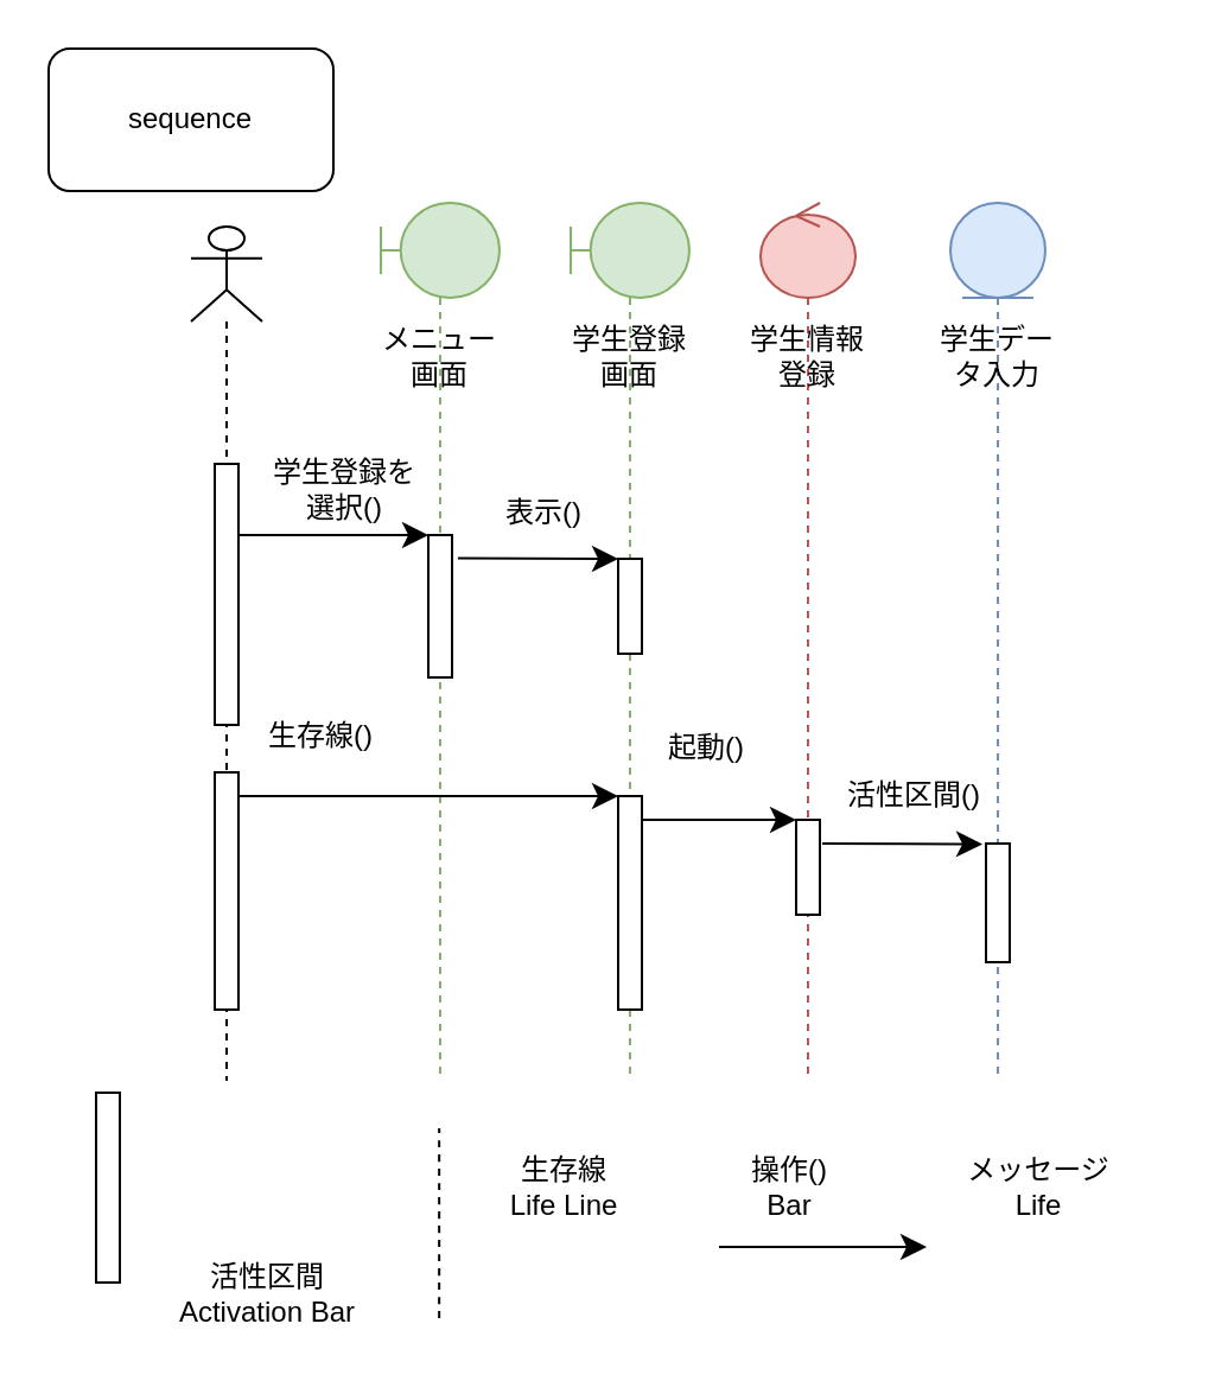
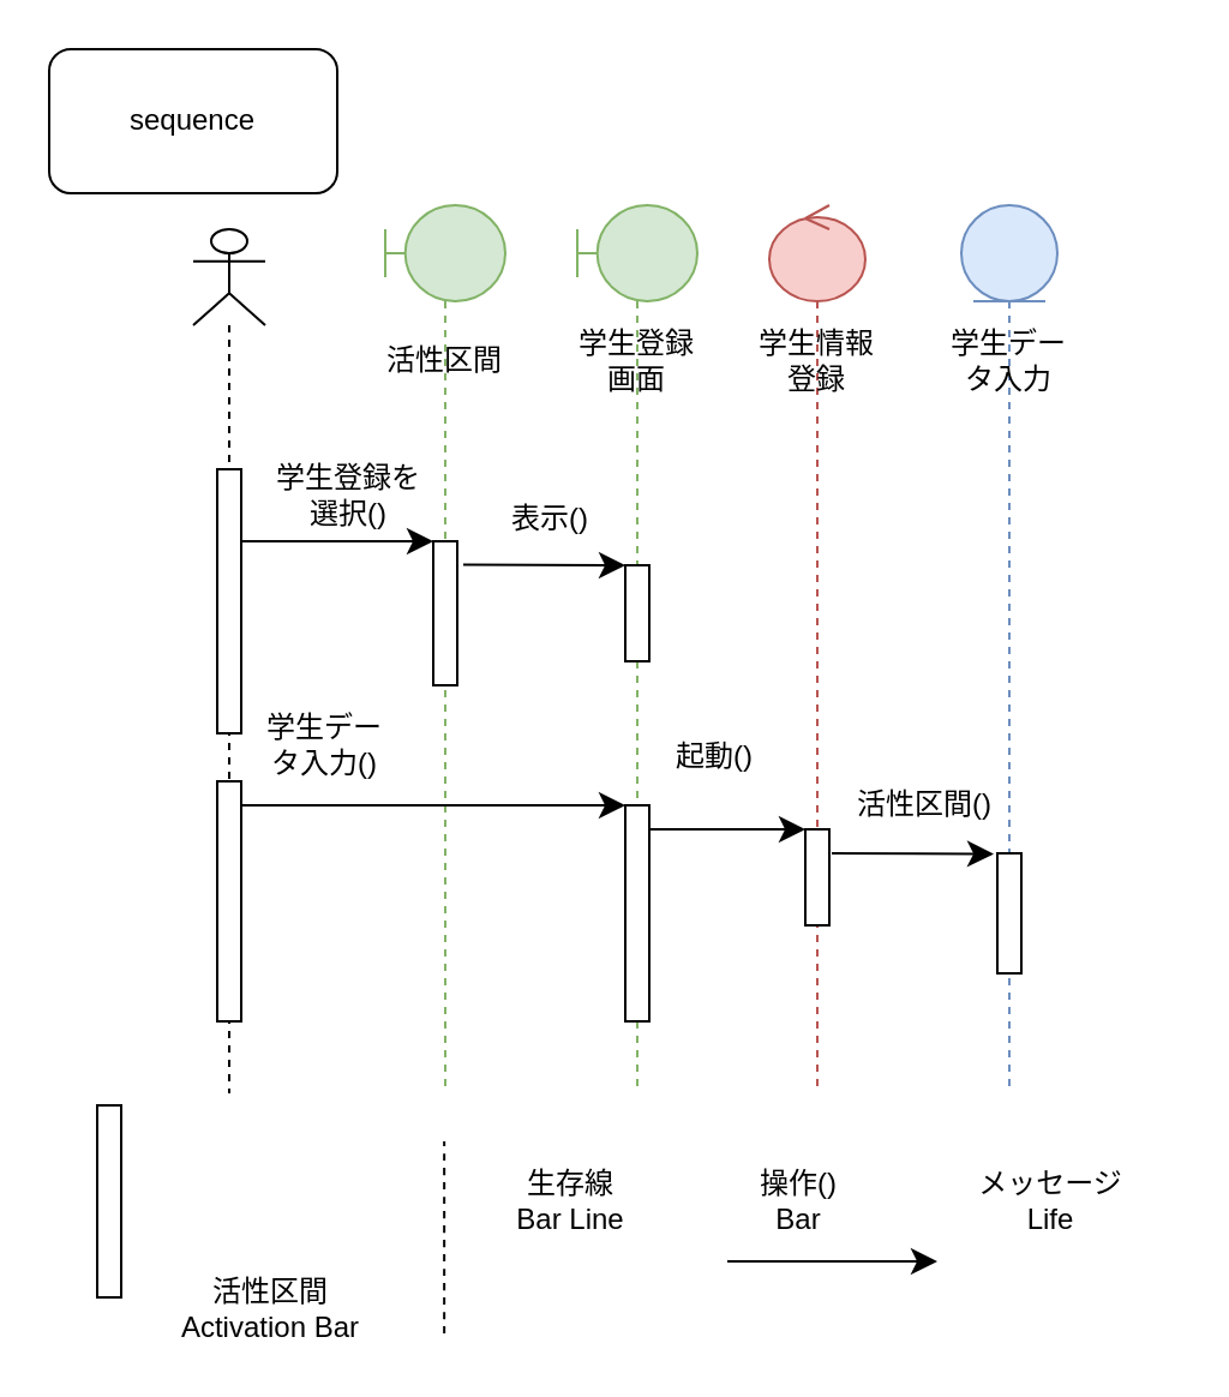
- <mxCell id="20" value="メニュー画面" style="text;html=1;align=center;verticalAlign=middle;whiteSpace=wrap;rounded=0;" parent="1" vertex="1"><mxGeometry x="155" y="135" width="60" height="30" as="geometry" /></mxCell>
+ <mxCell id="20" value="活性区間" style="text;html=1;align=center;verticalAlign=middle;whiteSpace=wrap;rounded=0;" parent="1" vertex="1"><mxGeometry x="155" y="135" width="60" height="30" as="geometry" /></mxCell>
- <mxCell id="30" value="生存線()" style="text;html=1;align=center;verticalAlign=middle;whiteSpace=wrap;rounded=0;" parent="1" vertex="1"><mxGeometry x="105" y="295" width="60" height="30" as="geometry" /></mxCell>
+ <mxCell id="30" value="学生データ入力()" style="text;html=1;align=center;verticalAlign=middle;whiteSpace=wrap;rounded=0;" parent="1" vertex="1"><mxGeometry x="105" y="295" width="60" height="30" as="geometry" /></mxCell>
- <mxCell id="17" value="生存線&lt;div&gt;Life Line&lt;/div&gt;" style="text;html=1;align=center;verticalAlign=middle;whiteSpace=wrap;rounded=0;" parent="1" vertex="1"><mxGeometry x="185" y="485" width="105" height="30" as="geometry" /></mxCell>
+ <mxCell id="17" value="生存線&lt;div&gt;Bar Line&lt;/div&gt;" style="text;html=1;align=center;verticalAlign=middle;whiteSpace=wrap;rounded=0;" parent="1" vertex="1"><mxGeometry x="185" y="485" width="105" height="30" as="geometry" /></mxCell>
